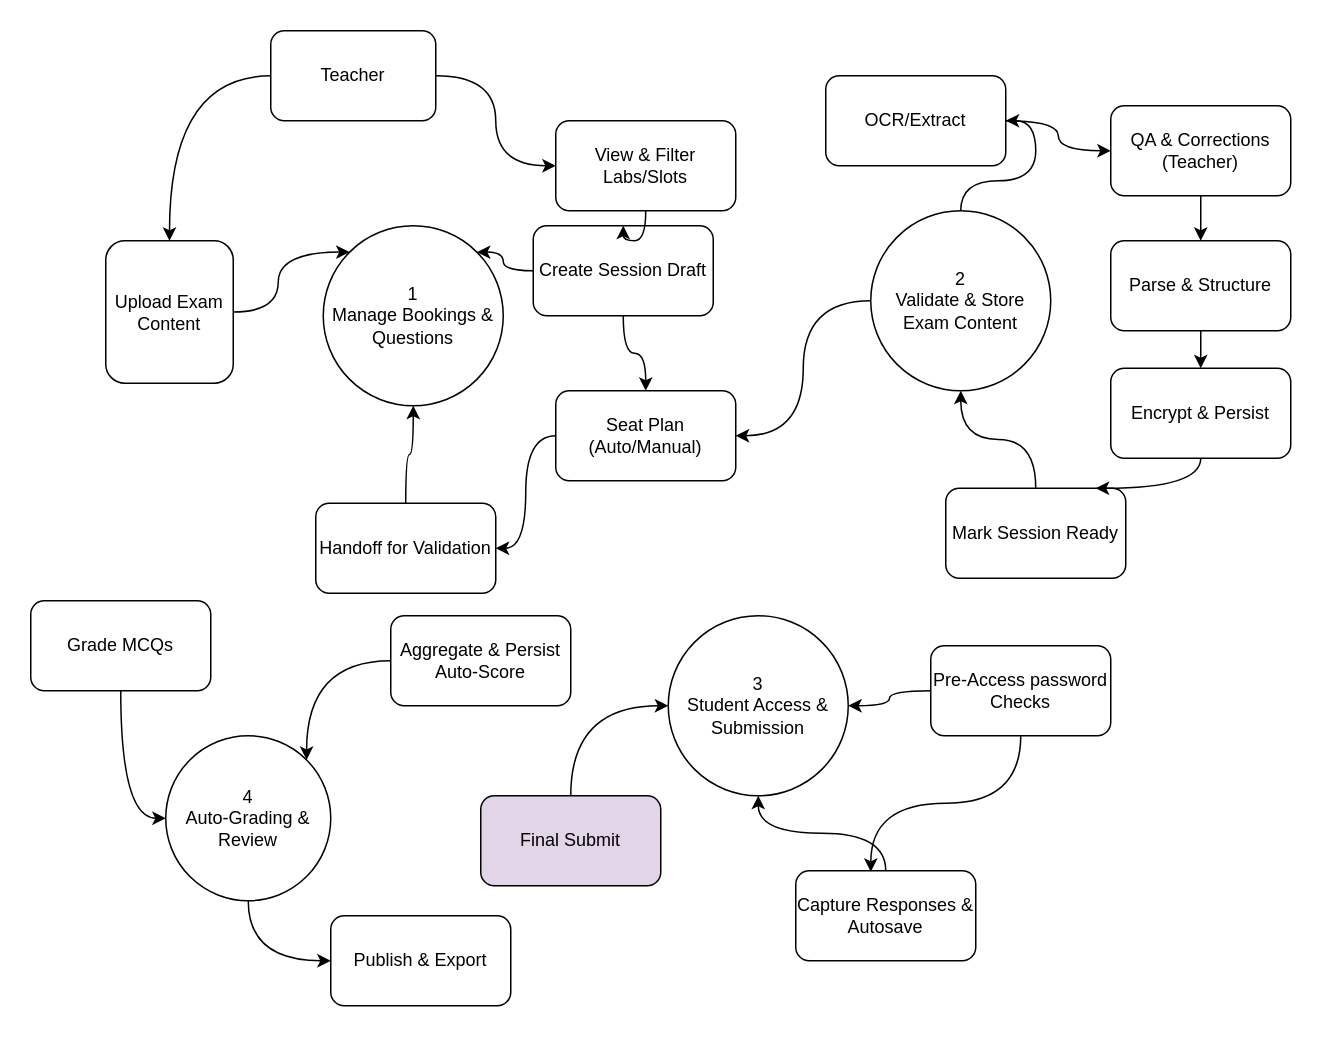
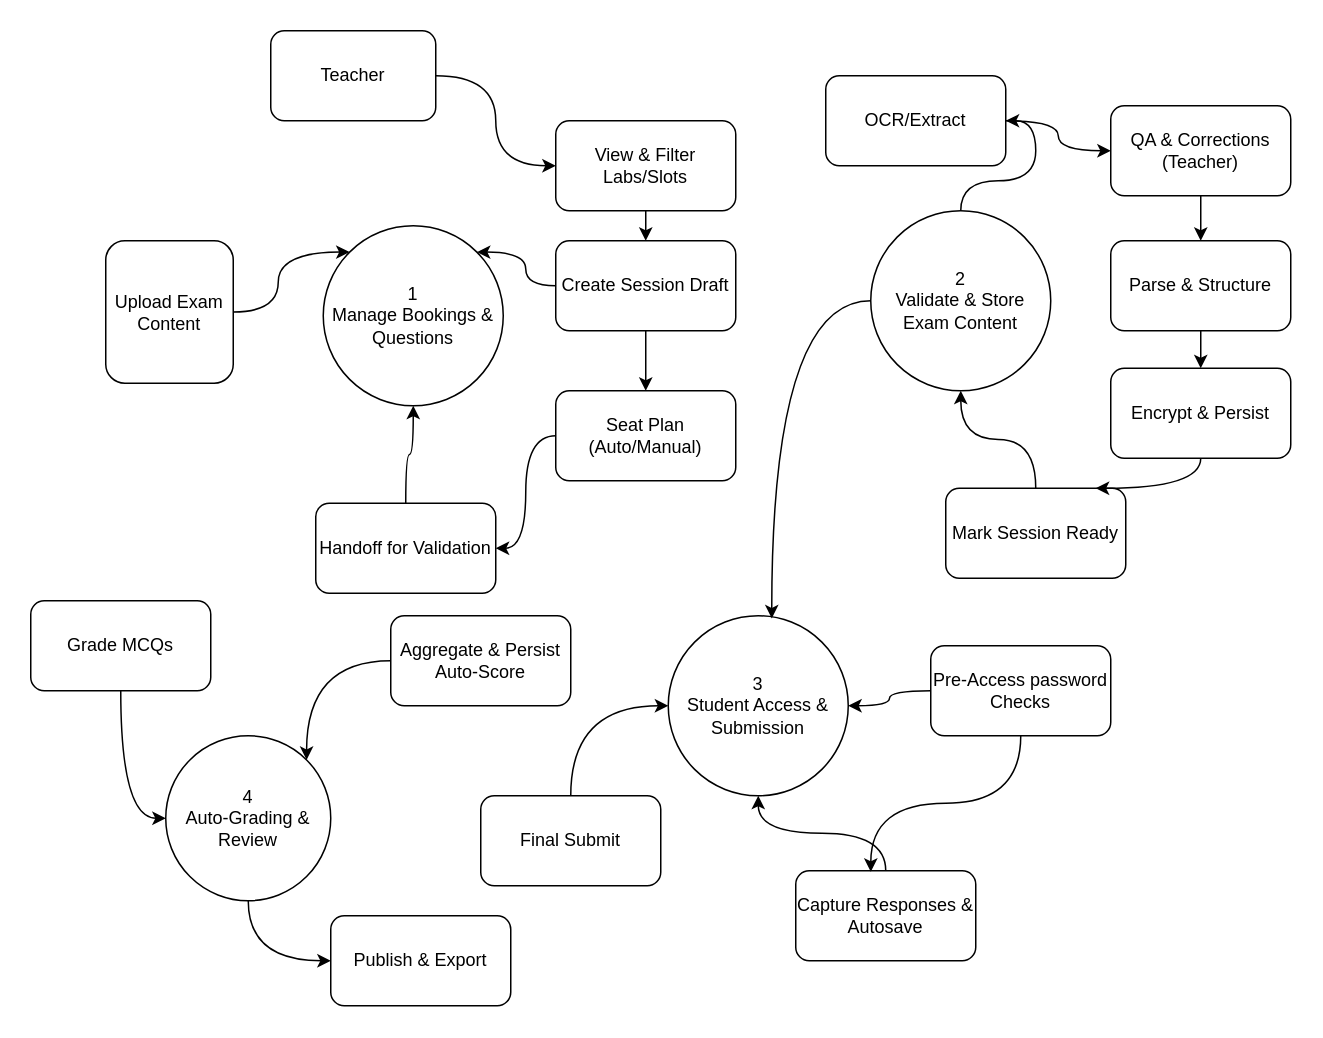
- <mxCell id="40" style="edgeStyle=orthogonalEdgeStyle;curved=1;rounded=0;orthogonalLoop=1;jettySize=auto;html=1;entryX=0.5;entryY=0;entryDx=0;entryDy=0;" parent="1" source="41" target="9" edge="1"><mxGeometry relative="1" as="geometry" /></mxCell>
- <mxCell id="4" value="Create Session Draft" style="rounded=1;whiteSpace=wrap;html=1;" parent="1" vertex="1"><mxGeometry x="355" y="150" width="120" height="60" as="geometry" /></mxCell>
+ <mxCell id="4" value="Create Session Draft" style="rounded=1;whiteSpace=wrap;html=1;" parent="1" vertex="1"><mxGeometry x="370" y="160" width="120" height="60" as="geometry" /></mxCell>
- <mxCell id="43" style="edgeStyle=orthogonalEdgeStyle;curved=1;rounded=0;orthogonalLoop=1;jettySize=auto;html=1;" parent="1" source="15" target="11" edge="1"><mxGeometry relative="1" as="geometry" /></mxCell>
+ <mxCell id="43" style="edgeStyle=orthogonalEdgeStyle;curved=1;rounded=0;orthogonalLoop=1;jettySize=auto;html=1;entryX=0.575;entryY=0.015;entryDx=0;entryDy=0;entryPerimeter=0;" parent="1" source="15" target="25" edge="1"><mxGeometry relative="1" as="geometry" /></mxCell>
- <mxCell id="31" value="Final Submit" style="rounded=1;whiteSpace=wrap;html=1;fillColor=#e1d5e7;" parent="1" vertex="1"><mxGeometry x="320" y="530" width="120" height="60" as="geometry" /></mxCell>
+ <mxCell id="31" value="Final Submit" style="rounded=1;whiteSpace=wrap;html=1;" parent="1" vertex="1"><mxGeometry x="320" y="530" width="120" height="60" as="geometry" /></mxCell>
